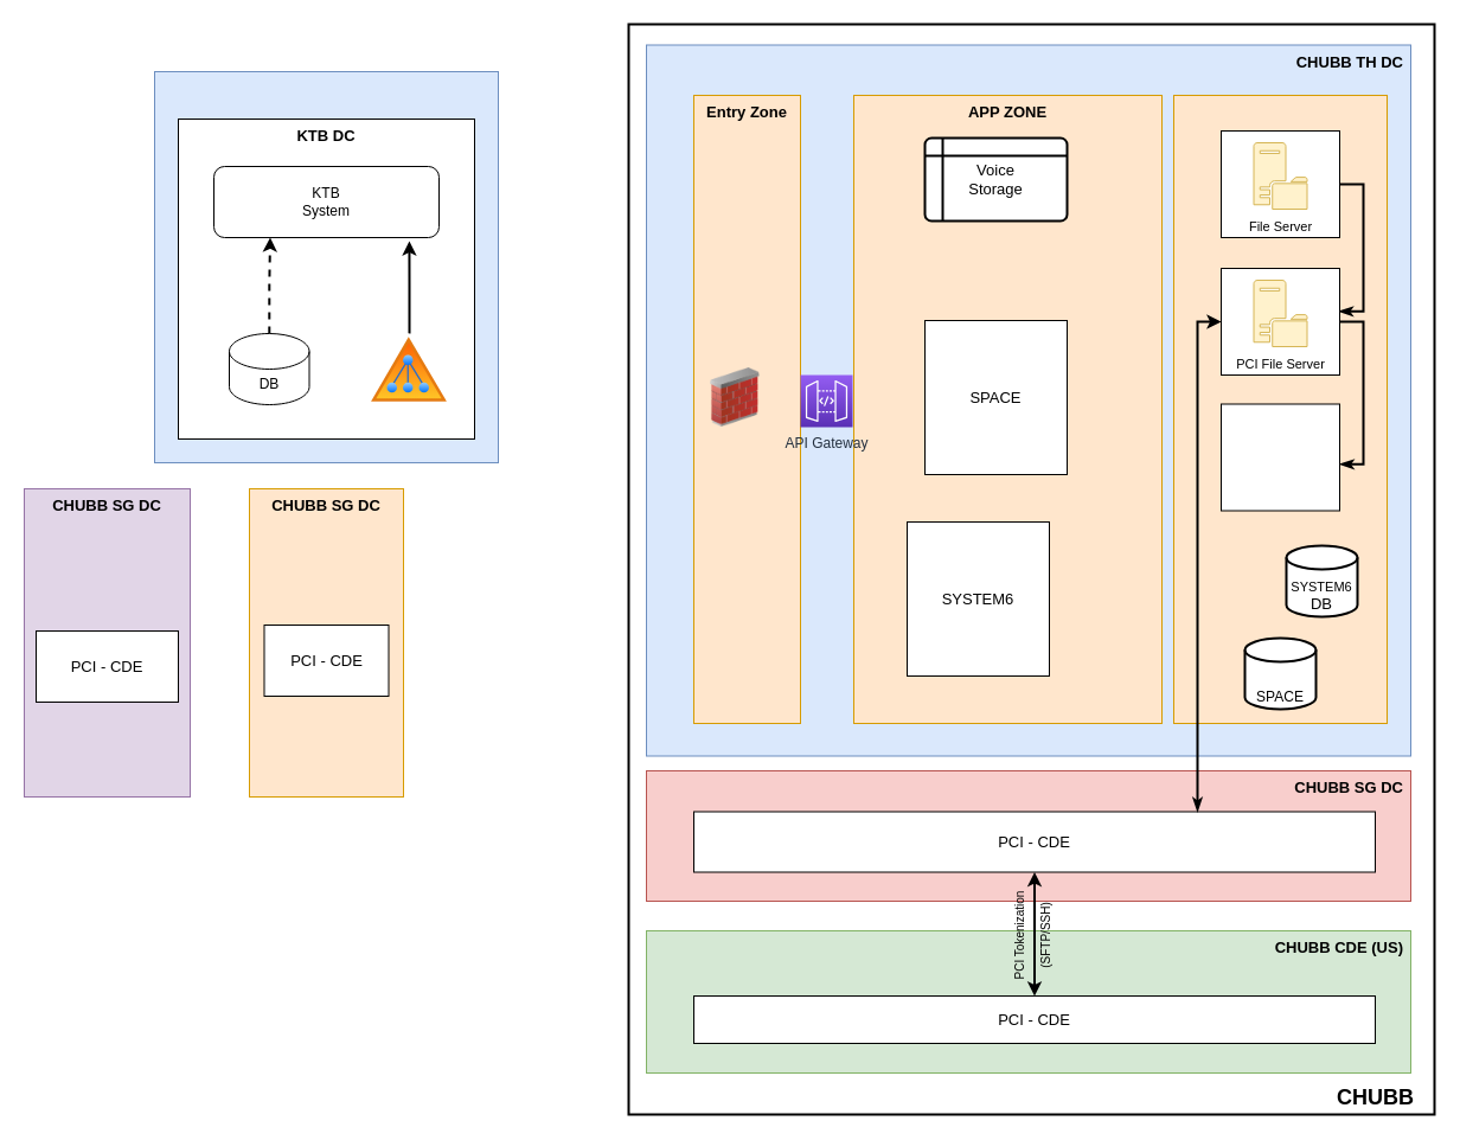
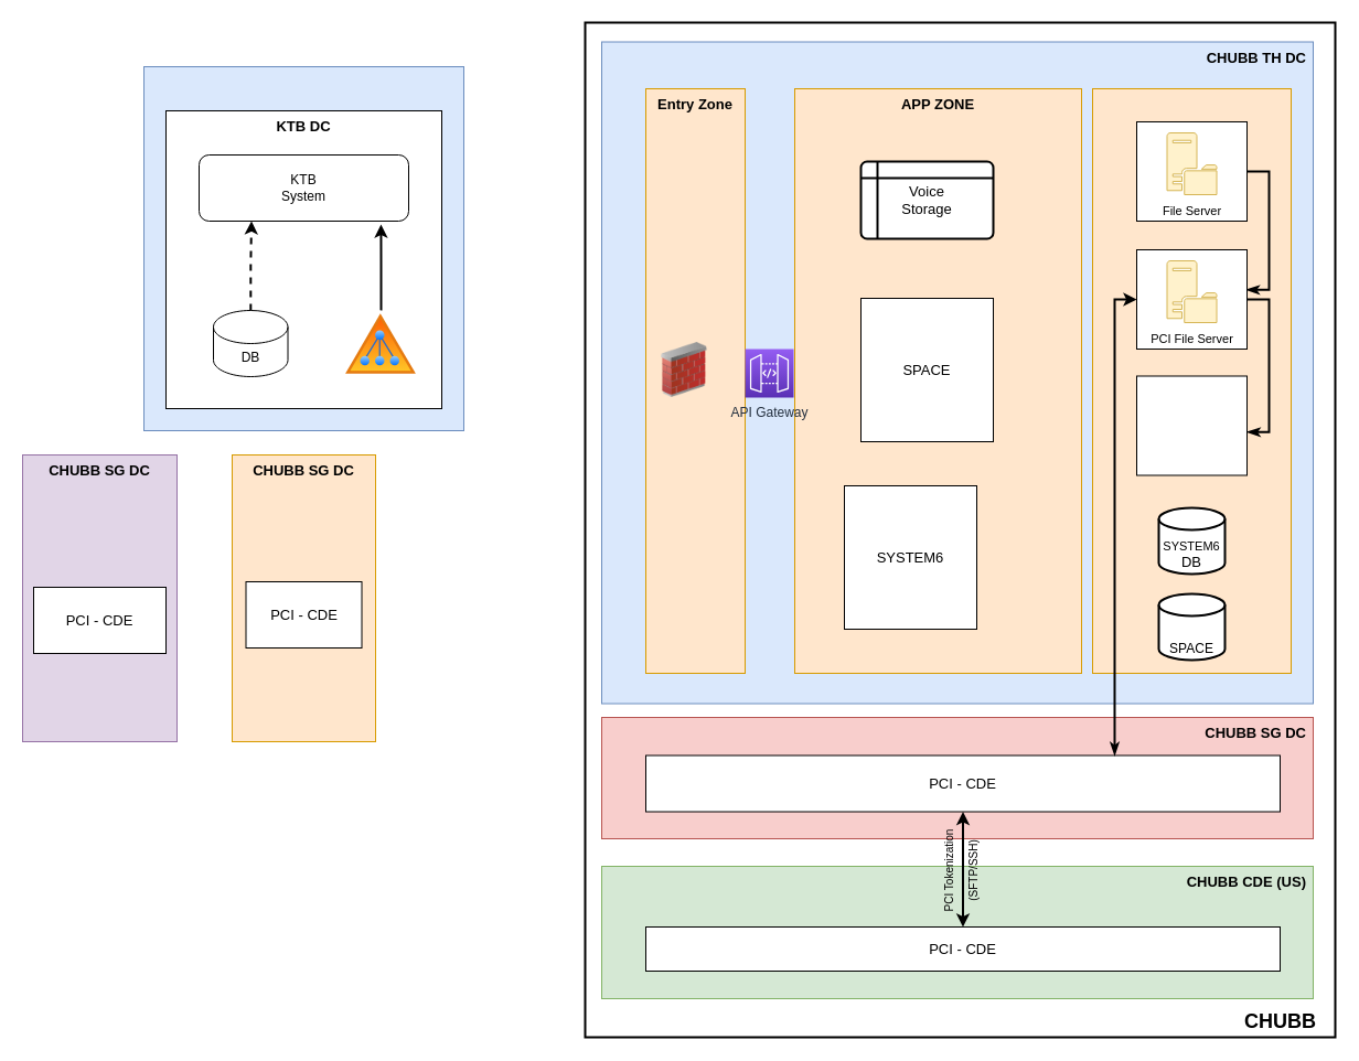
- <mxCell id="20" value="Voice&lt;br&gt;Storage" style="shape=internalStorage;whiteSpace=wrap;html=1;dx=15;dy=15;rounded=1;arcSize=8;strokeWidth=2;fontSize=13;fillColor=default;" vertex="1" parent="1"><mxGeometry x="780" y="116" width="120" height="70" as="geometry" /></mxCell>
+ <mxCell id="20" value="Voice&lt;br&gt;Storage" style="shape=internalStorage;whiteSpace=wrap;html=1;dx=15;dy=15;rounded=1;arcSize=8;strokeWidth=2;fontSize=13;fillColor=default;" vertex="1" parent="1"><mxGeometry x="780" y="146" width="120" height="70" as="geometry" /></mxCell>
- <mxCell id="21" value="&lt;span style=&quot;font-size: 11px;&quot;&gt;SYSTEM6&lt;br&gt;&lt;/span&gt;DB" style="strokeWidth=2;html=1;shape=mxgraph.flowchart.database;whiteSpace=wrap;fontSize=13;fillColor=default;verticalAlign=bottom;" vertex="1" parent="1"><mxGeometry x="1085" y="460" width="60" height="60" as="geometry" /></mxCell>
+ <mxCell id="21" value="&lt;span style=&quot;font-size: 11px;&quot;&gt;SYSTEM6&lt;br&gt;&lt;/span&gt;DB" style="strokeWidth=2;html=1;shape=mxgraph.flowchart.database;whiteSpace=wrap;fontSize=13;fillColor=default;verticalAlign=bottom;" vertex="1" parent="1"><mxGeometry x="1050" y="460" width="60" height="60" as="geometry" /></mxCell>
